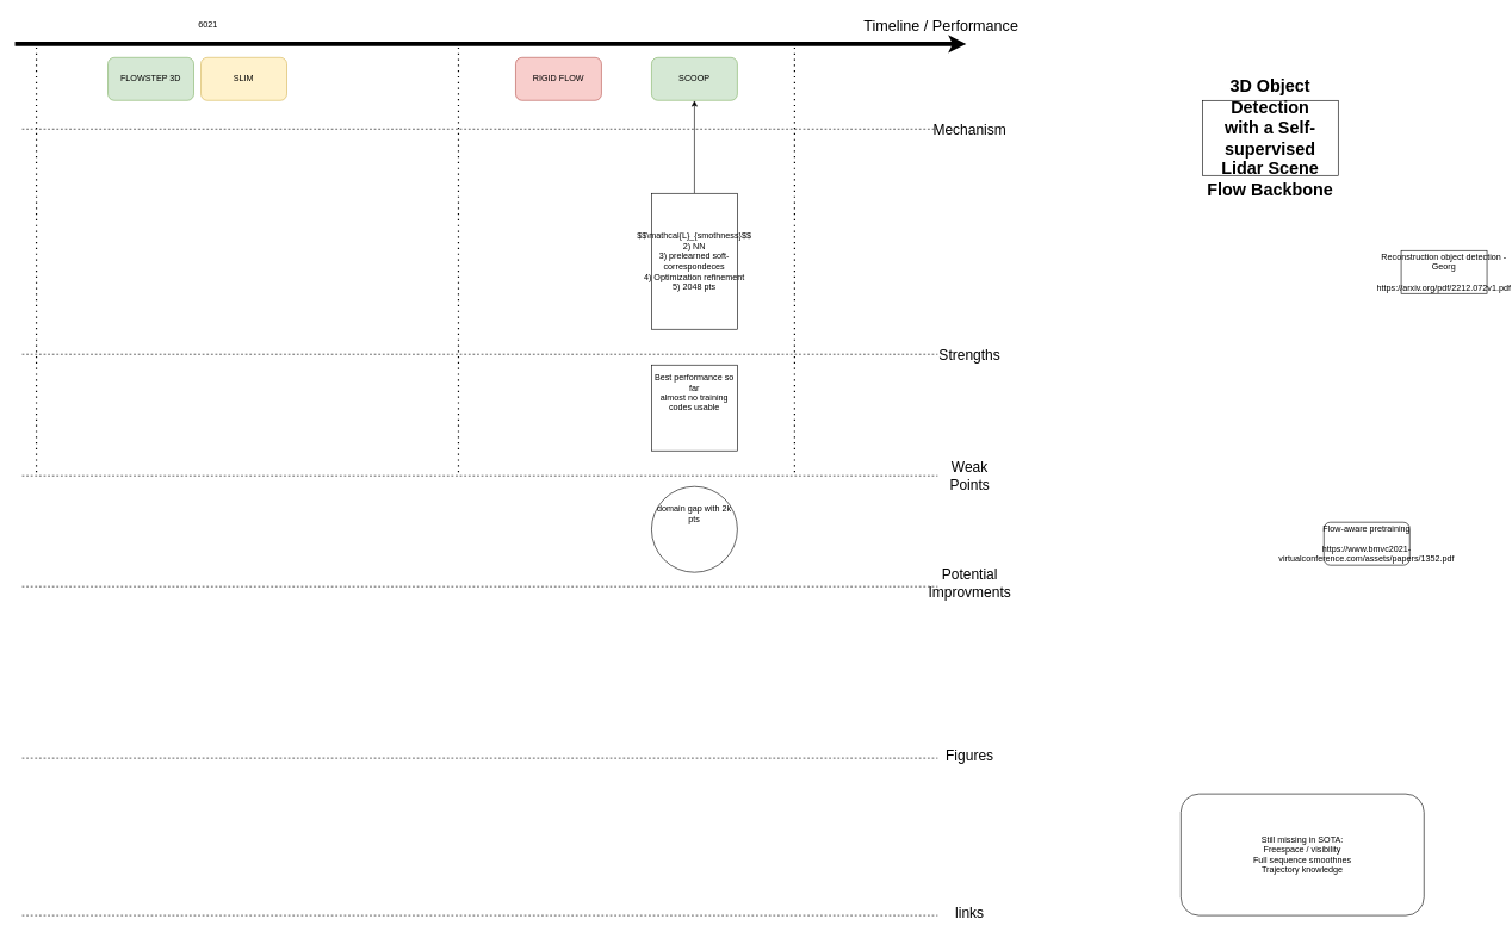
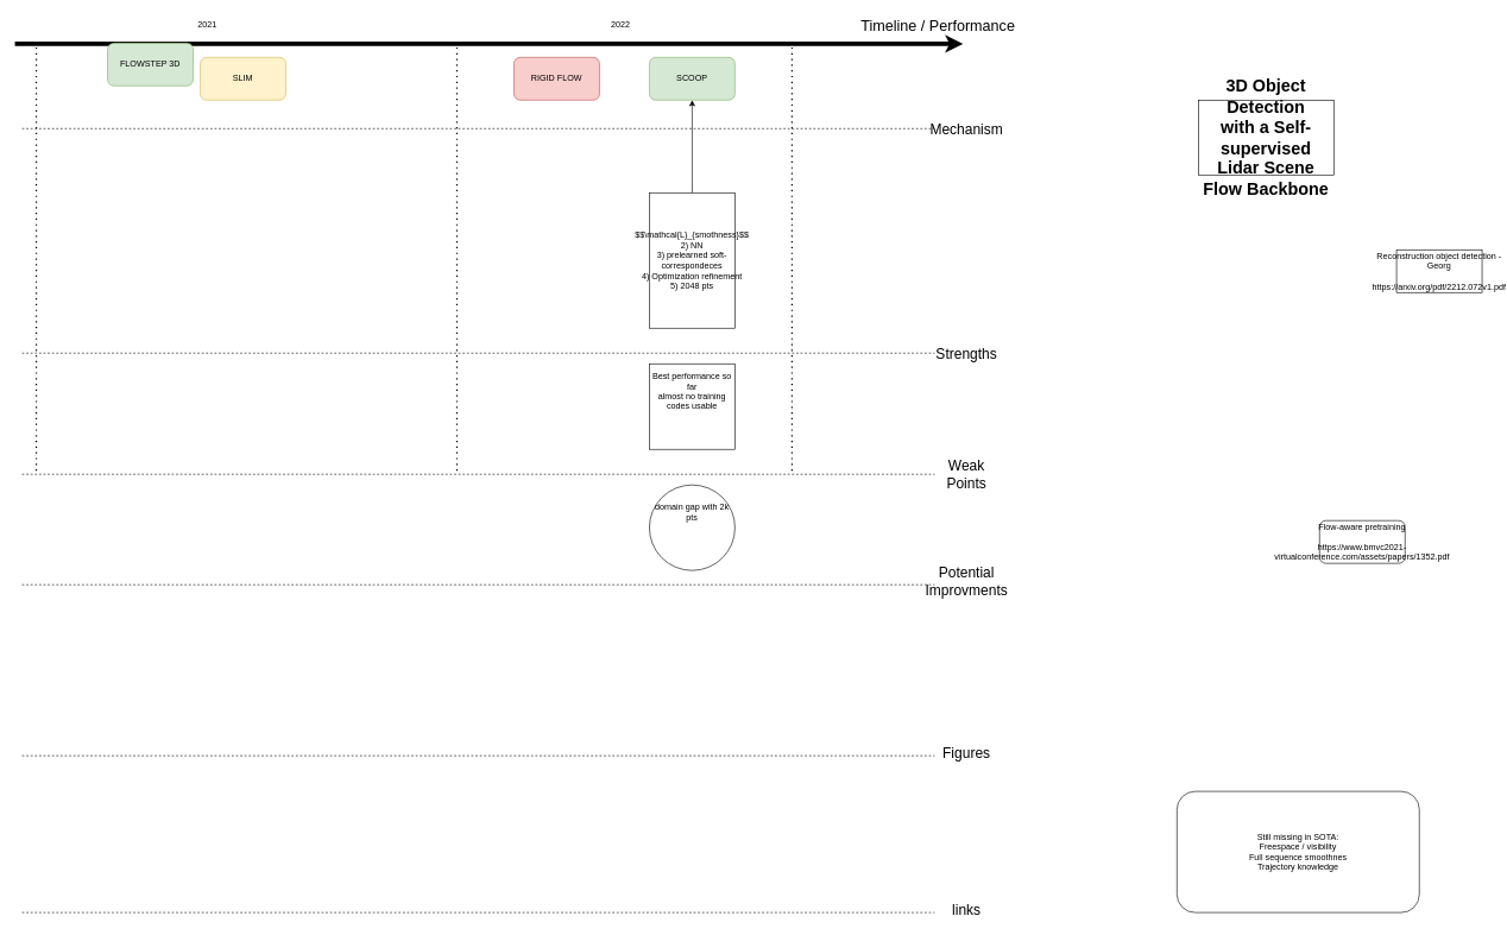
- <mxCell id="15" value="6021" style="text;html=1;strokeColor=none;fillColor=none;align=center;verticalAlign=middle;whiteSpace=wrap;rounded=0;" parent="1" vertex="1"><mxGeometry x="260" y="20" width="60" height="30" as="geometry" /></mxCell>
+ <mxCell id="15" value="2021" style="text;html=1;strokeColor=none;fillColor=none;align=center;verticalAlign=middle;whiteSpace=wrap;rounded=0;" parent="1" vertex="1"><mxGeometry x="260" y="20" width="60" height="30" as="geometry" /></mxCell>
+ <mxCell id="16" value="2022" style="text;html=1;strokeColor=none;fillColor=none;align=center;verticalAlign=middle;whiteSpace=wrap;rounded=0;" parent="1" vertex="1"><mxGeometry x="840" y="20" width="60" height="30" as="geometry" /></mxCell>
- <mxCell id="11" value="FLOWSTEP 3D" style="rounded=1;whiteSpace=wrap;html=1;fillColor=#d5e8d4;strokeColor=#82b366;" parent="1" vertex="1"><mxGeometry x="150" y="80" width="120" height="60" as="geometry" /></mxCell>
+ <mxCell id="11" value="FLOWSTEP 3D" style="rounded=1;whiteSpace=wrap;html=1;fillColor=#d5e8d4;strokeColor=#82b366;" parent="1" vertex="1"><mxGeometry x="150" y="60" width="120" height="60" as="geometry" /></mxCell>
